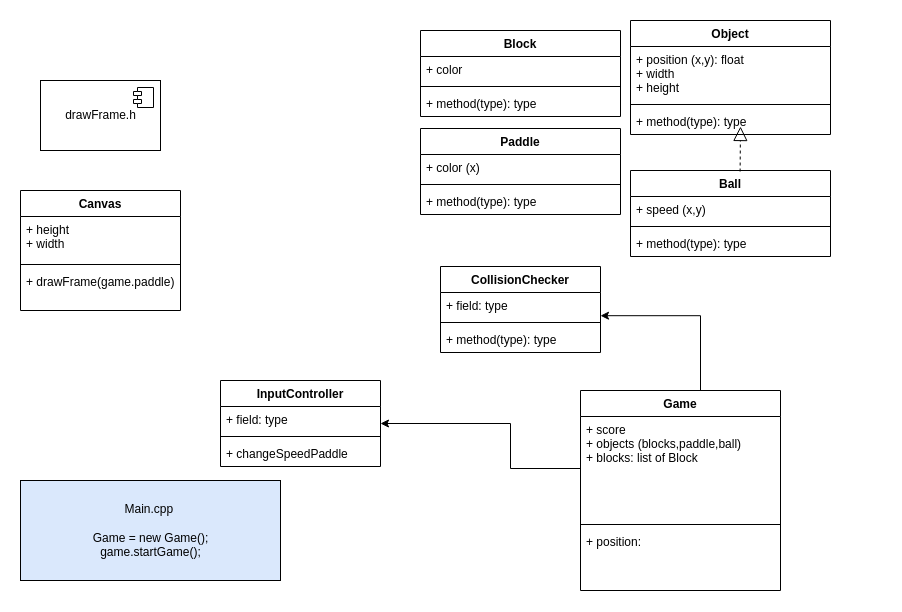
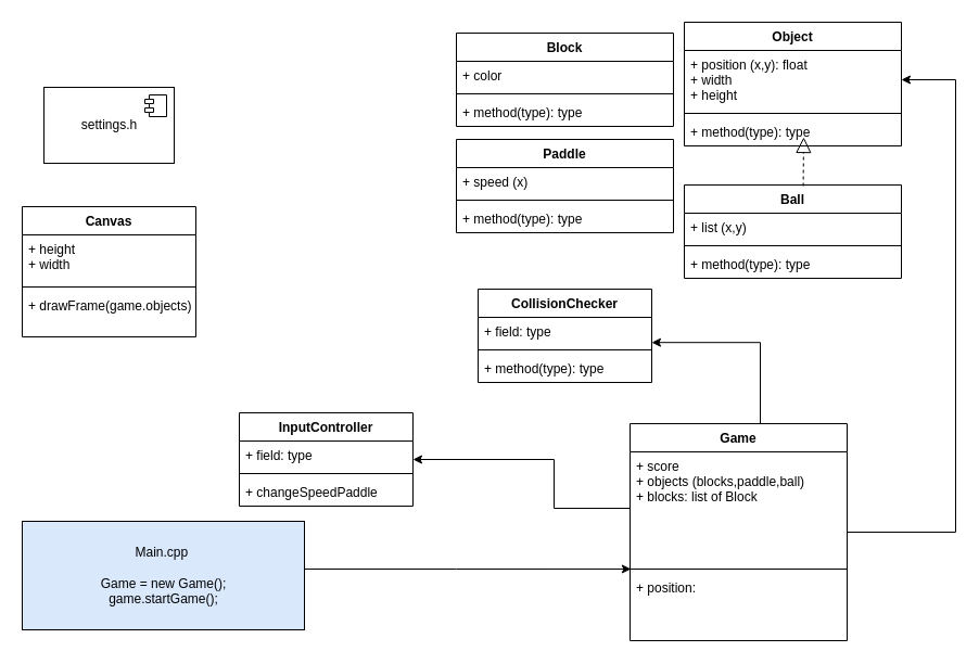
- <mxCell id="10" value="drawFrame.h" style="html=1;dropTarget=0;" vertex="1" parent="1"><mxGeometry x="40" y="80" width="120" height="70" as="geometry" /></mxCell>
+ <mxCell id="10" value="settings.h" style="html=1;dropTarget=0;" vertex="1" parent="1"><mxGeometry x="40" y="80" width="120" height="70" as="geometry" /></mxCell>
- <mxCell id="24" value="+ color (x)" style="text;strokeColor=none;fillColor=none;align=left;verticalAlign=top;spacingLeft=4;spacingRight=4;overflow=hidden;rotatable=0;points=[[0,0.5],[1,0.5]];portConstraint=eastwest;" vertex="1" parent="23"><mxGeometry y="26" width="200" height="26" as="geometry" /></mxCell>
+ <mxCell id="24" value="+ speed (x)" style="text;strokeColor=none;fillColor=none;align=left;verticalAlign=top;spacingLeft=4;spacingRight=4;overflow=hidden;rotatable=0;points=[[0,0.5],[1,0.5]];portConstraint=eastwest;" vertex="1" parent="23"><mxGeometry y="26" width="200" height="26" as="geometry" /></mxCell>
- <mxCell id="19" value="+ speed (x,y)" style="text;strokeColor=none;fillColor=none;align=left;verticalAlign=top;spacingLeft=4;spacingRight=4;overflow=hidden;rotatable=0;points=[[0,0.5],[1,0.5]];portConstraint=eastwest;" vertex="1" parent="18"><mxGeometry y="26" width="200" height="26" as="geometry" /></mxCell>
+ <mxCell id="19" value="+ list (x,y)" style="text;strokeColor=none;fillColor=none;align=left;verticalAlign=top;spacingLeft=4;spacingRight=4;overflow=hidden;rotatable=0;points=[[0,0.5],[1,0.5]];portConstraint=eastwest;" vertex="1" parent="18"><mxGeometry y="26" width="200" height="26" as="geometry" /></mxCell>
- <mxCell id="9" value="+ drawFrame(game.paddle)" style="text;strokeColor=none;fillColor=none;align=left;verticalAlign=top;spacingLeft=4;spacingRight=4;overflow=hidden;rotatable=0;points=[[0,0.5],[1,0.5]];portConstraint=eastwest;" vertex="1" parent="6"><mxGeometry y="78" width="160" height="42" as="geometry" /></mxCell>
+ <mxCell id="9" value="+ drawFrame(game.objects)" style="text;strokeColor=none;fillColor=none;align=left;verticalAlign=top;spacingLeft=4;spacingRight=4;overflow=hidden;rotatable=0;points=[[0,0.5],[1,0.5]];portConstraint=eastwest;" vertex="1" parent="6"><mxGeometry y="78" width="160" height="42" as="geometry" /></mxCell>
+ <mxCell id="12" style="edgeStyle=orthogonalEdgeStyle;rounded=0;orthogonalLoop=1;jettySize=auto;html=1;entryX=1;entryY=0.5;entryDx=0;entryDy=0;" edge="1" parent="1" source="14" target="3"><mxGeometry relative="1" as="geometry"><Array as="points"><mxPoint x="880" y="490" /><mxPoint x="880" y="73" /></Array></mxGeometry></mxCell>
+ <mxCell id="31" style="edgeStyle=orthogonalEdgeStyle;rounded=0;orthogonalLoop=1;jettySize=auto;html=1;entryX=0.004;entryY=-0.065;entryDx=0;entryDy=0;entryPerimeter=0;" edge="1" parent="1" source="32" target="17"><mxGeometry relative="1" as="geometry"><mxPoint x="470" y="520" as="targetPoint" /><Array as="points"><mxPoint x="420" y="524" /><mxPoint x="420" y="524" /></Array></mxGeometry></mxCell>
